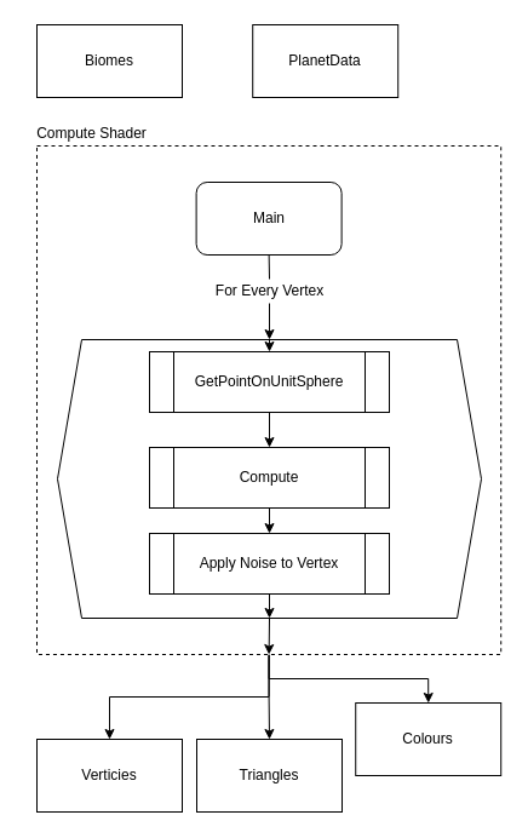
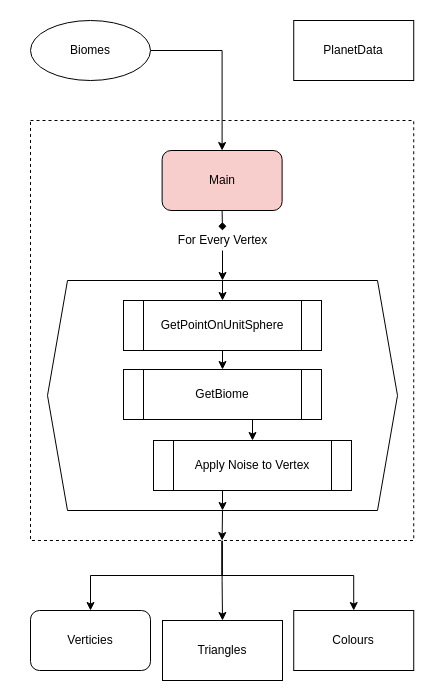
- <mxCell id="7" value="Biomes" style="rounded=0;whiteSpace=wrap;html=1;" vertex="1" parent="1"><mxGeometry x="30" y="20" width="120" height="60" as="geometry" /></mxCell>
+ <mxCell id="7" value="Biomes" style="ellipse;whiteSpace=wrap;html=1;" vertex="1" parent="1"><mxGeometry x="30" y="20" width="120" height="60" as="geometry" /></mxCell>
- <mxCell id="8" value="PlanetData" style="rounded=0;whiteSpace=wrap;html=1;" vertex="1" parent="1"><mxGeometry x="208.23" y="20" width="120" height="60" as="geometry" /></mxCell>
+ <mxCell id="8" value="PlanetData" style="rounded=0;whiteSpace=wrap;html=1;" vertex="1" parent="1"><mxGeometry x="293.23" y="20" width="120" height="60" as="geometry" /></mxCell>
+ <mxCell id="6" style="edgeStyle=orthogonalEdgeStyle;rounded=0;orthogonalLoop=1;jettySize=auto;html=1;exitX=1;exitY=0.5;exitDx=0;exitDy=0;" edge="1" parent="1" source="7" target="13"><mxGeometry relative="1" as="geometry" /></mxCell>
- <mxCell id="14" value="Compute Shader" style="text;html=1;align=center;verticalAlign=middle;resizable=0;points=[];autosize=1;strokeColor=none;fillColor=none;" vertex="1" parent="1"><mxGeometry x="20" y="100" width="110" height="20" as="geometry" /></mxCell>
- <mxCell id="13" value="Main" style="rounded=1;whiteSpace=wrap;html=1;" vertex="1" parent="1"><mxGeometry x="161.61" y="150" width="120" height="60" as="geometry" /></mxCell>
+ <mxCell id="13" value="Main" style="rounded=1;whiteSpace=wrap;html=1;fillColor=#f8cecc;" vertex="1" parent="1"><mxGeometry x="161.61" y="150" width="120" height="60" as="geometry" /></mxCell>
- <mxCell id="16" value="" style="edgeStyle=orthogonalEdgeStyle;rounded=0;orthogonalLoop=1;jettySize=auto;html=1;exitX=0.5;exitY=1;exitDx=0;exitDy=0;entryX=0.5;entryY=0;entryDx=0;entryDy=0;endArrow=none;" edge="1" parent="1" source="13" target="15"><mxGeometry relative="1" as="geometry"><mxPoint x="221.61" y="210" as="sourcePoint" /><mxPoint x="222" y="270" as="targetPoint" /></mxGeometry></mxCell>
+ <mxCell id="16" value="" style="edgeStyle=orthogonalEdgeStyle;rounded=0;orthogonalLoop=1;jettySize=auto;html=1;exitX=0.5;exitY=1;exitDx=0;exitDy=0;entryX=0.5;entryY=0;entryDx=0;entryDy=0;endArrow=diamond;" edge="1" parent="1" source="13" target="15"><mxGeometry relative="1" as="geometry"><mxPoint x="221.61" y="210" as="sourcePoint" /><mxPoint x="222" y="270" as="targetPoint" /></mxGeometry></mxCell>
- <mxCell id="18" value="GetPointOnUnitSphere" style="shape=process;whiteSpace=wrap;html=1;backgroundOutline=1;" vertex="1" parent="1"><mxGeometry x="123" y="290" width="198" height="50" as="geometry" /></mxCell>
+ <mxCell id="18" value="GetPointOnUnitSphere" style="shape=process;whiteSpace=wrap;html=1;backgroundOutline=1;" vertex="1" parent="1"><mxGeometry x="123" y="300" width="198" height="50" as="geometry" /></mxCell>
- <mxCell id="20" value="Compute" style="shape=process;whiteSpace=wrap;html=1;backgroundOutline=1;" vertex="1" parent="1"><mxGeometry x="123" y="369" width="198" height="50" as="geometry" /></mxCell>
+ <mxCell id="20" value="GetBiome" style="shape=process;whiteSpace=wrap;html=1;backgroundOutline=1;" vertex="1" parent="1"><mxGeometry x="123" y="369" width="198" height="50" as="geometry" /></mxCell>
- <mxCell id="22" value="Apply Noise to Vertex" style="shape=process;whiteSpace=wrap;html=1;backgroundOutline=1;" vertex="1" parent="1"><mxGeometry x="123" y="440" width="198" height="50" as="geometry" /></mxCell>
+ <mxCell id="22" value="Apply Noise to Vertex" style="shape=process;whiteSpace=wrap;html=1;backgroundOutline=1;" vertex="1" parent="1"><mxGeometry x="153" y="440" width="198" height="50" as="geometry" /></mxCell>
- <mxCell id="25" value="Colours" style="rounded=0;whiteSpace=wrap;html=1;" vertex="1" parent="1"><mxGeometry x="293.23" y="580" width="120" height="60" as="geometry" /></mxCell>
+ <mxCell id="25" value="Colours" style="rounded=0;whiteSpace=wrap;html=1;" vertex="1" parent="1"><mxGeometry x="293.23" y="610" width="120" height="60" as="geometry" /></mxCell>
- <mxCell id="23" value="Verticies" style="rounded=0;whiteSpace=wrap;html=1;" vertex="1" parent="1"><mxGeometry x="30" y="610" width="120" height="60" as="geometry" /></mxCell>
+ <mxCell id="23" value="Verticies" style="whiteSpace=wrap;html=1;rounded=1;" vertex="1" parent="1"><mxGeometry x="30" y="610" width="120" height="60" as="geometry" /></mxCell>
- <mxCell id="24" value="Triangles" style="rounded=0;whiteSpace=wrap;html=1;" vertex="1" parent="1"><mxGeometry x="162" y="610" width="120" height="60" as="geometry" /></mxCell>
+ <mxCell id="24" value="Triangles" style="rounded=0;whiteSpace=wrap;html=1;" vertex="1" parent="1"><mxGeometry x="162" y="620" width="120" height="60" as="geometry" /></mxCell>
